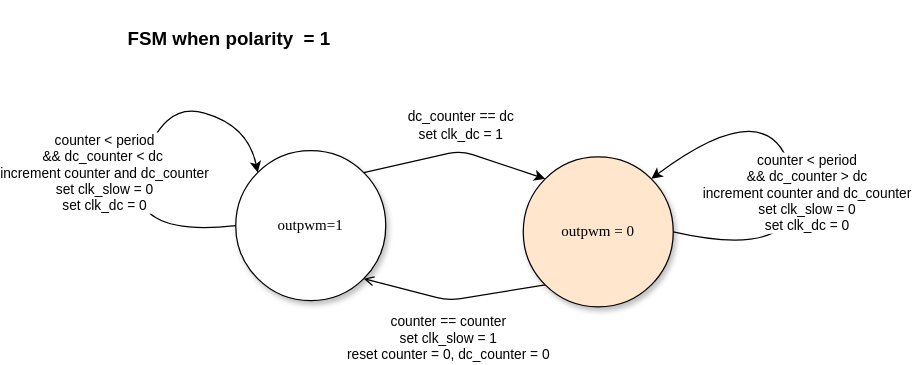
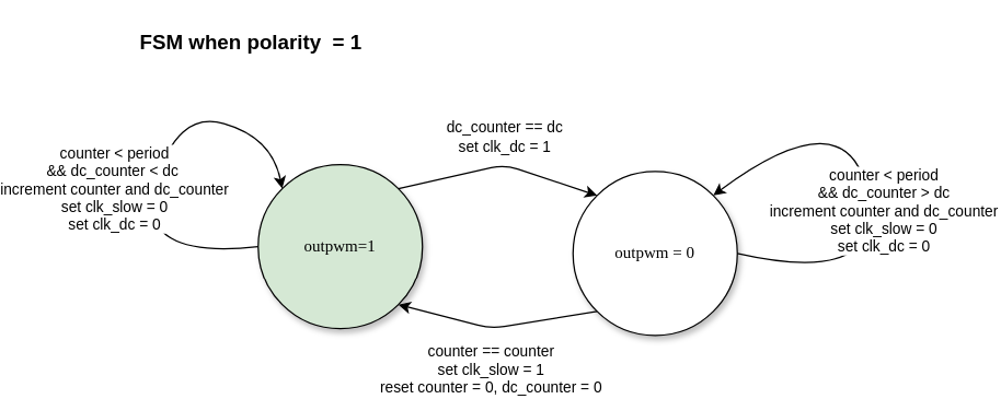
- <mxCell id="2" value="outpwm=1" style="ellipse;whiteSpace=wrap;html=1;rounded=0;shadow=1;comic=0;labelBackgroundColor=none;strokeWidth=1;fontFamily=Verdana;fontSize=12;align=center;" parent="1" vertex="1"><mxGeometry x="110" y="120" width="120" height="120" as="geometry" /></mxCell>
+ <mxCell id="2" value="outpwm=1" style="ellipse;whiteSpace=wrap;html=1;rounded=0;shadow=1;comic=0;labelBackgroundColor=none;strokeWidth=1;fontFamily=Verdana;fontSize=12;align=center;fillColor=#d5e8d4;" parent="1" vertex="1"><mxGeometry x="110" y="120" width="120" height="120" as="geometry" /></mxCell>
- <mxCell id="4" value="outpwm = 0" style="ellipse;whiteSpace=wrap;html=1;rounded=0;shadow=1;comic=0;labelBackgroundColor=none;strokeWidth=1;fontFamily=Verdana;fontSize=12;align=center;fillColor=#ffe6cc;" vertex="1" parent="1"><mxGeometry x="340" y="125" width="120" height="120" as="geometry" /></mxCell>
+ <mxCell id="4" value="outpwm = 0" style="ellipse;whiteSpace=wrap;html=1;rounded=0;shadow=1;comic=0;labelBackgroundColor=none;strokeWidth=1;fontFamily=Verdana;fontSize=12;align=center;" vertex="1" parent="1"><mxGeometry x="340" y="125" width="120" height="120" as="geometry" /></mxCell>
- <mxCell id="6" value="counter == counter&lt;br&gt;set clk_slow = 1&lt;br&gt;reset counter = 0, dc_counter = 0" style="endArrow=open;html=1;exitX=0;exitY=1;exitDx=0;exitDy=0;entryX=1;entryY=1;entryDx=0;entryDy=0;" edge="1" parent="1" source="4" target="2"><mxGeometry x="0.059" y="30" width="50" height="50" relative="1" as="geometry"><mxPoint x="0" y="320" as="sourcePoint" /><mxPoint x="50" y="270" as="targetPoint" /><Array as="points"><mxPoint x="280" y="240" /></Array><mxPoint x="8" y="1" as="offset" /></mxGeometry></mxCell>
+ <mxCell id="6" value="counter == counter&lt;br&gt;set clk_slow = 1&lt;br&gt;reset counter = 0, dc_counter = 0" style="endArrow=classic;html=1;exitX=0;exitY=1;exitDx=0;exitDy=0;entryX=1;entryY=1;entryDx=0;entryDy=0;" edge="1" parent="1" source="4" target="2"><mxGeometry x="0.059" y="30" width="50" height="50" relative="1" as="geometry"><mxPoint x="0" y="320" as="sourcePoint" /><mxPoint x="50" y="270" as="targetPoint" /><Array as="points"><mxPoint x="280" y="240" /></Array><mxPoint x="8" y="1" as="offset" /></mxGeometry></mxCell>
